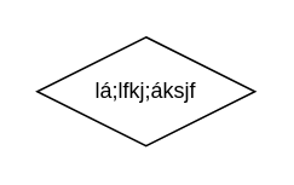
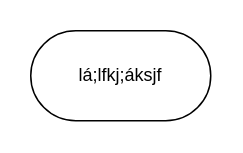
- <mxCell id="2" value="lá;lfkj;áksjf" style="rhombus;whiteSpace=wrap;html=1;arcSize=50;" vertex="1" parent="1"><mxGeometry x="20" y="20" width="120" height="60" as="geometry" /></mxCell>
+ <mxCell id="2" value="lá;lfkj;áksjf" style="rounded=1;whiteSpace=wrap;html=1;arcSize=50;" vertex="1" parent="1"><mxGeometry x="20" y="20" width="120" height="60" as="geometry" /></mxCell>
